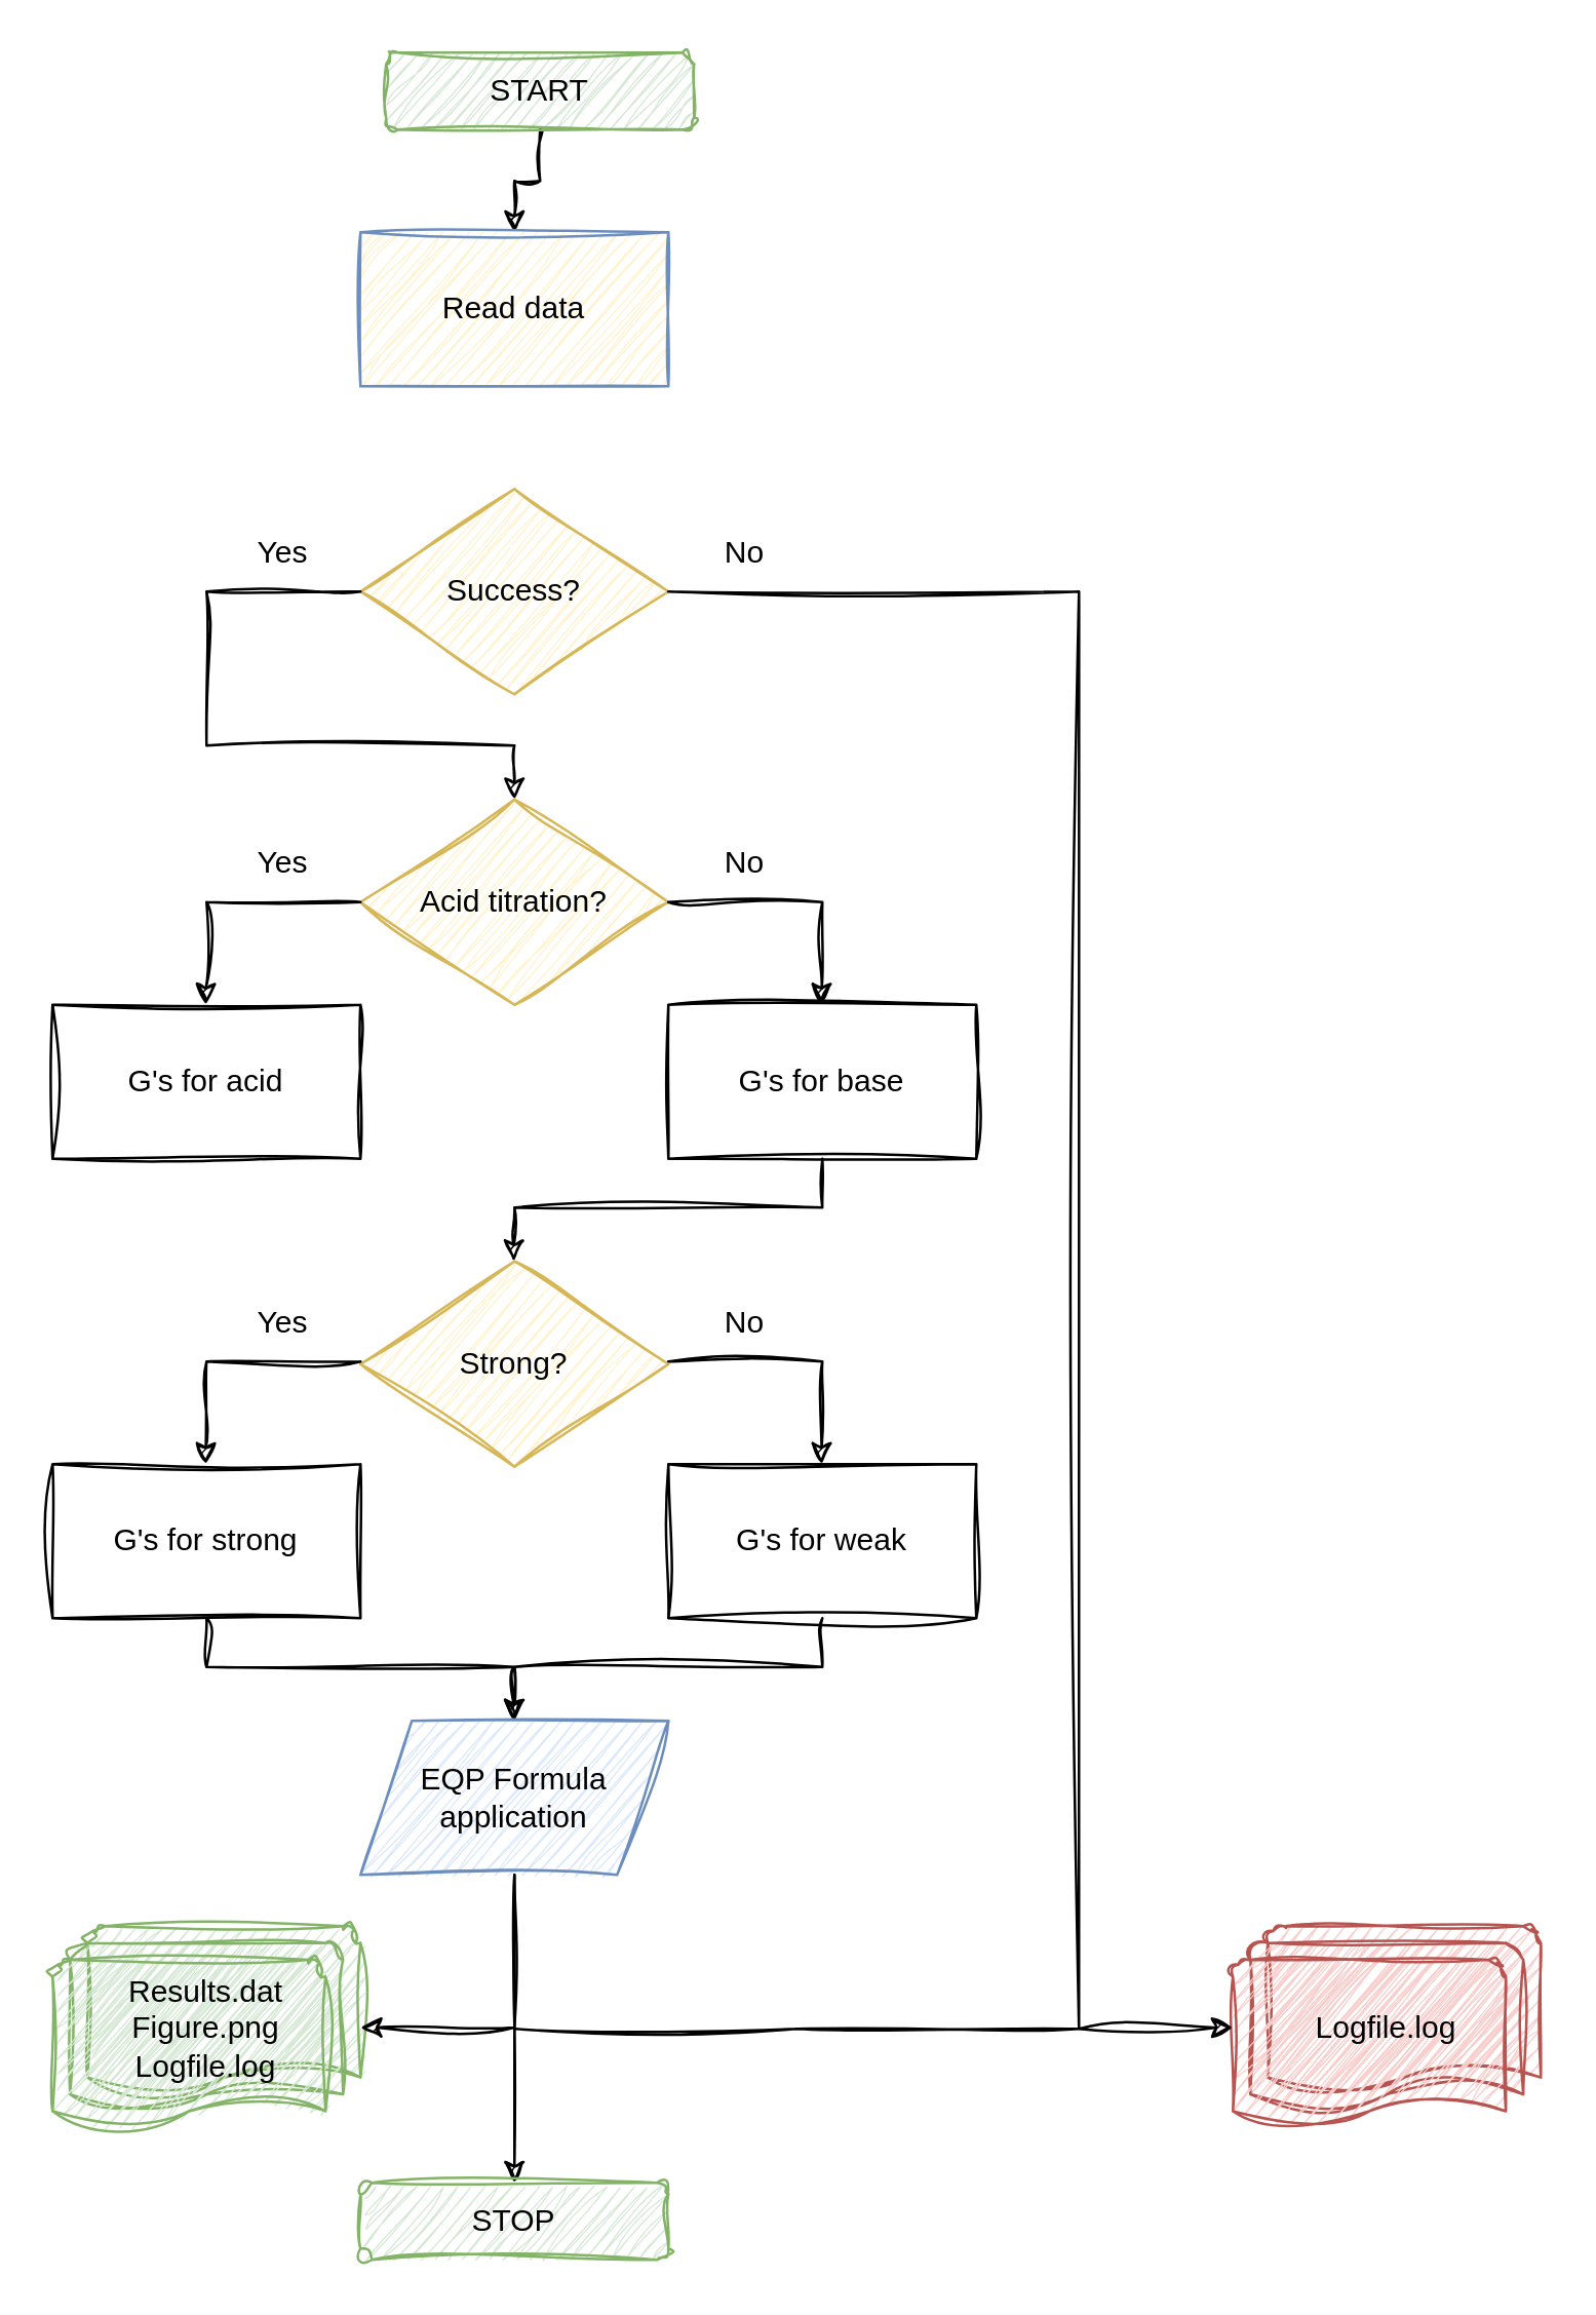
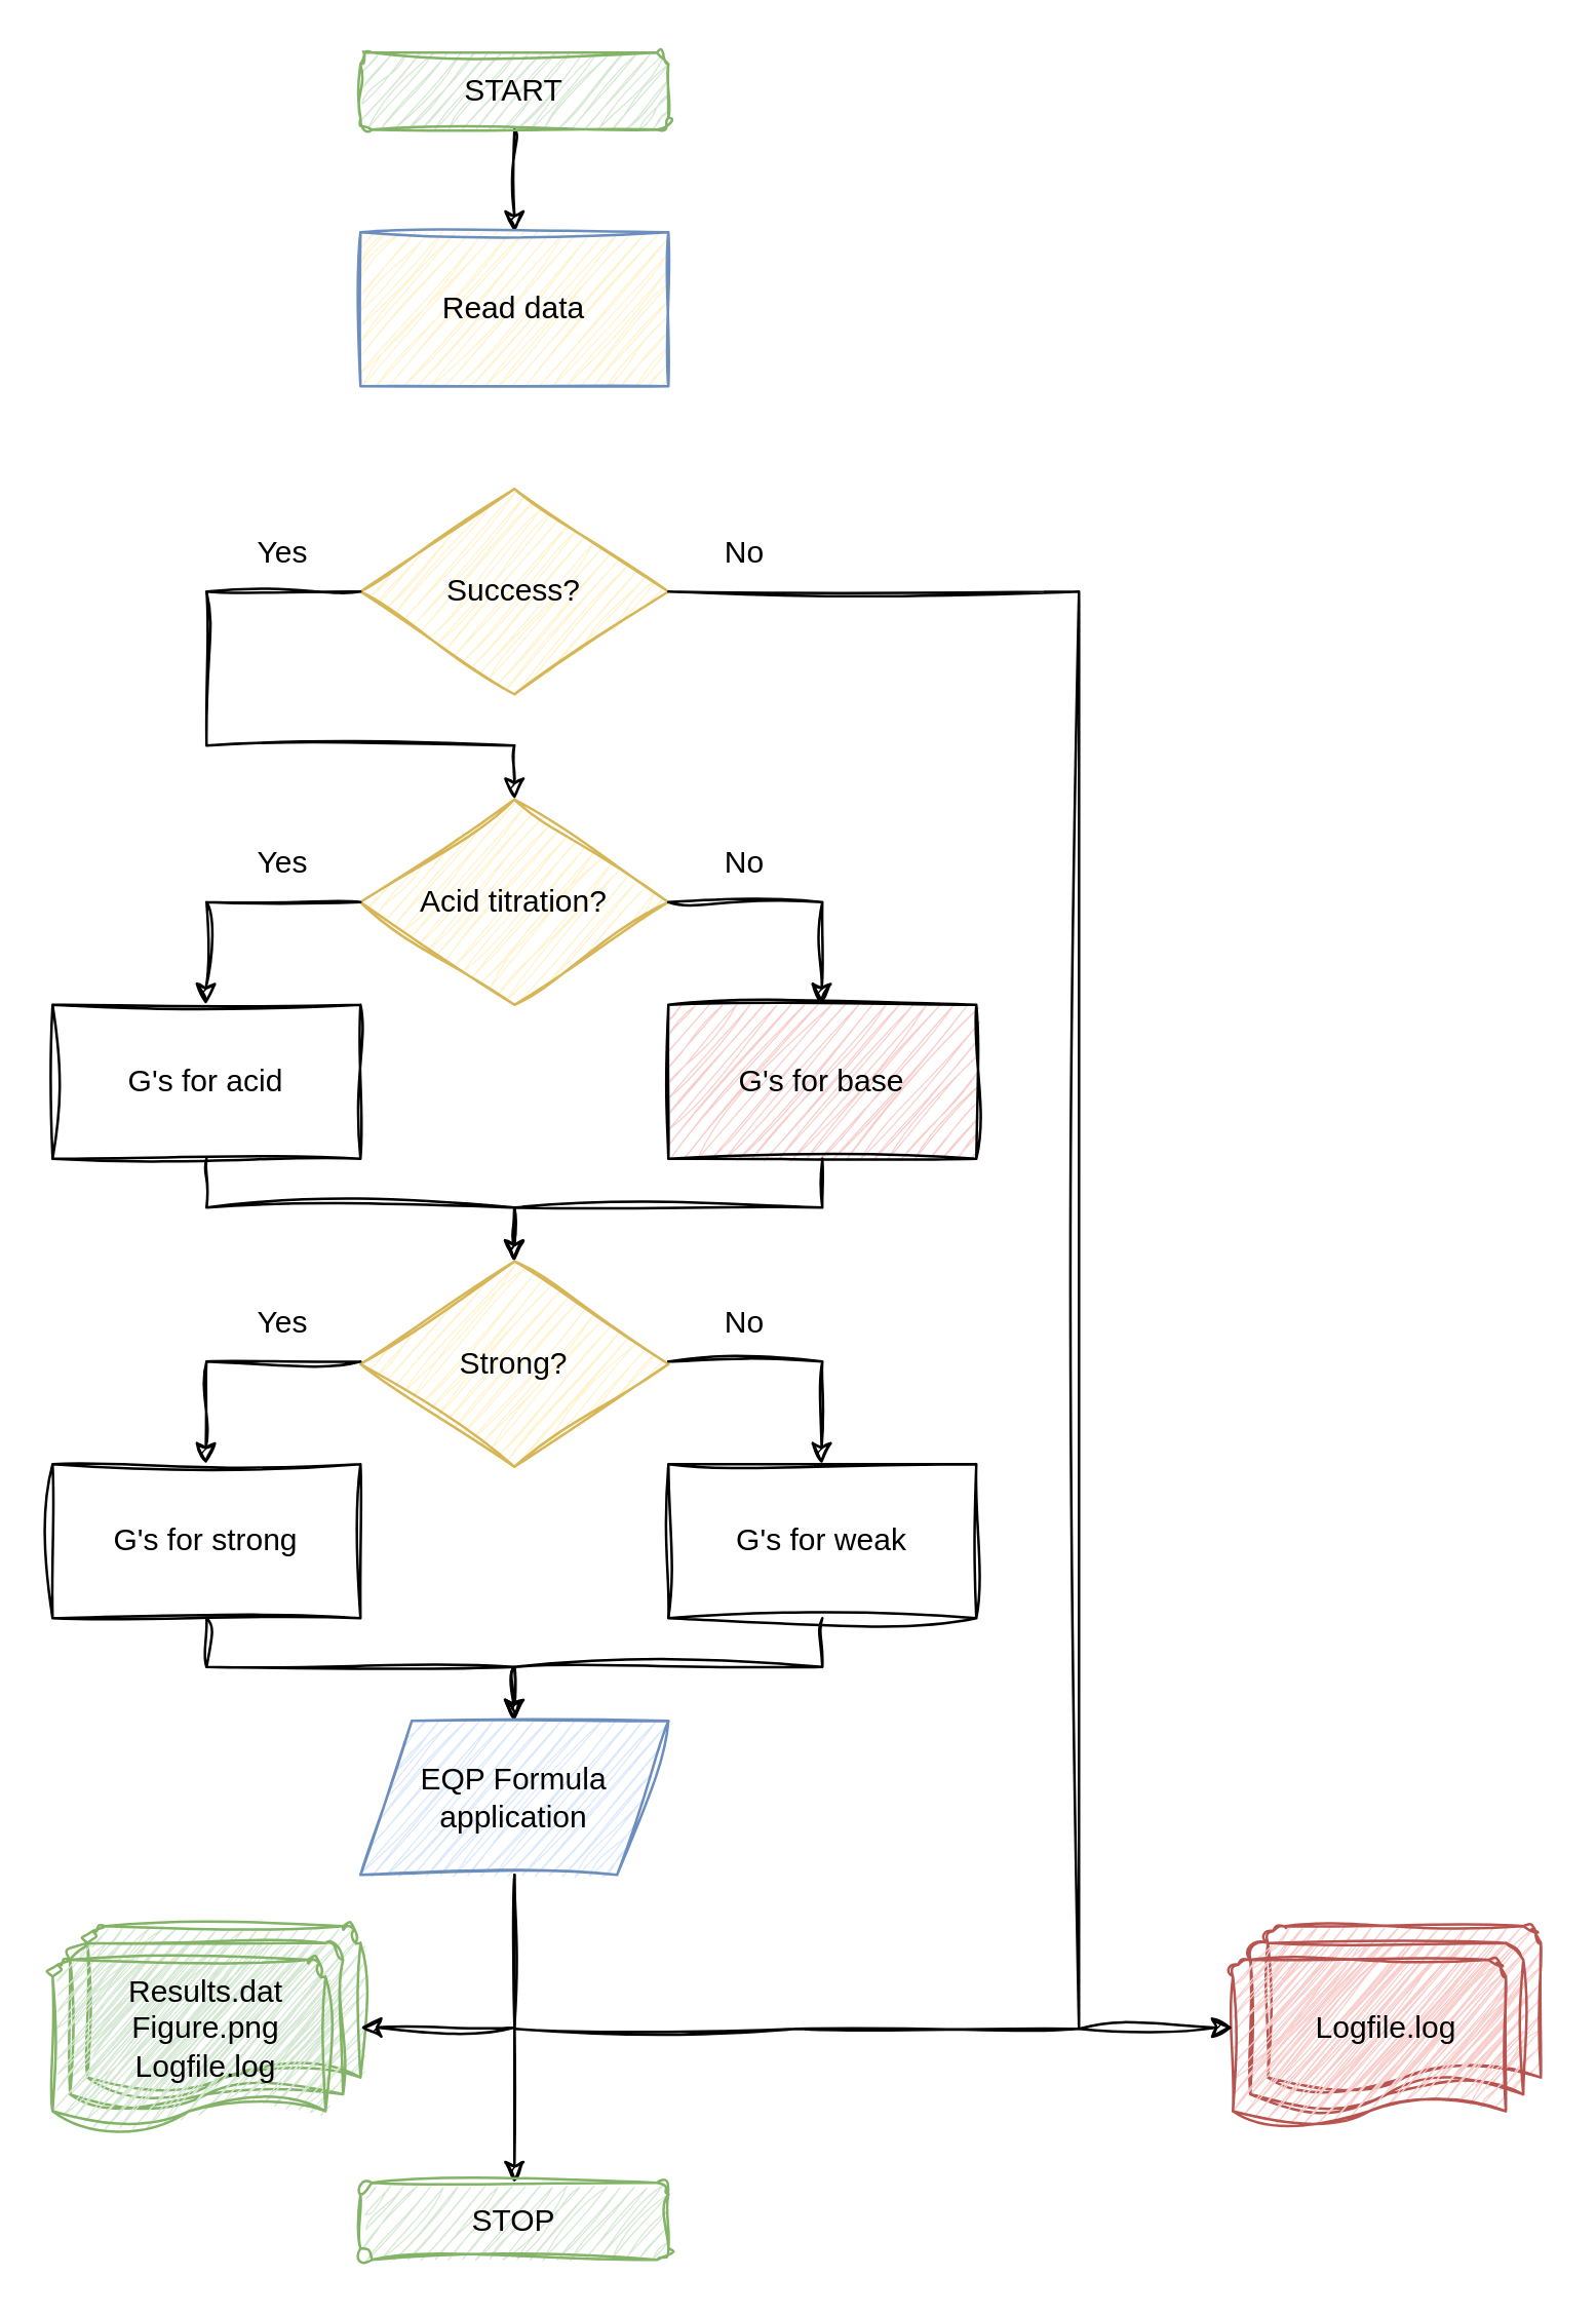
- <mxCell id="3" value="START" style="rounded=1;whiteSpace=wrap;html=1;fillColor=#d5e8d4;strokeColor=#82b366;sketch=1;curveFitting=1;jiggle=2;glass=0;shadow=0;fontFamily=Helvetica;" vertex="1" parent="1"><mxGeometry x="150" y="20" width="120" height="30" as="geometry" /></mxCell>
+ <mxCell id="3" value="START" style="rounded=1;whiteSpace=wrap;html=1;fillColor=#d5e8d4;strokeColor=#82b366;sketch=1;curveFitting=1;jiggle=2;glass=0;shadow=0;fontFamily=Helvetica;" vertex="1" parent="1"><mxGeometry x="140" y="20" width="120" height="30" as="geometry" /></mxCell>
- <mxCell id="14" value="G's for base" style="rounded=0;whiteSpace=wrap;html=1;sketch=1;curveFitting=1;jiggle=2;fontFamily=Helvetica;" vertex="1" parent="1"><mxGeometry x="260" y="391" width="120" height="60" as="geometry" /></mxCell>
+ <mxCell id="14" value="G's for base" style="rounded=0;whiteSpace=wrap;html=1;sketch=1;curveFitting=1;jiggle=2;fontFamily=Helvetica;fillColor=#f8cecc;" vertex="1" parent="1"><mxGeometry x="260" y="391" width="120" height="60" as="geometry" /></mxCell>
+ <mxCell id="19" value="" style="endArrow=classic;html=1;rounded=0;exitX=0.5;exitY=1;exitDx=0;exitDy=0;entryX=0.5;entryY=0;entryDx=0;entryDy=0;sketch=1;curveFitting=1;jiggle=2;fontFamily=Helvetica;" edge="1" parent="1" source="16" target="13"><mxGeometry width="50" height="50" relative="1" as="geometry"><mxPoint x="420.33" y="470" as="sourcePoint" /><mxPoint x="300" y="510" as="targetPoint" /><Array as="points"><mxPoint x="80" y="470" /><mxPoint x="200" y="470" /></Array></mxGeometry></mxCell>
